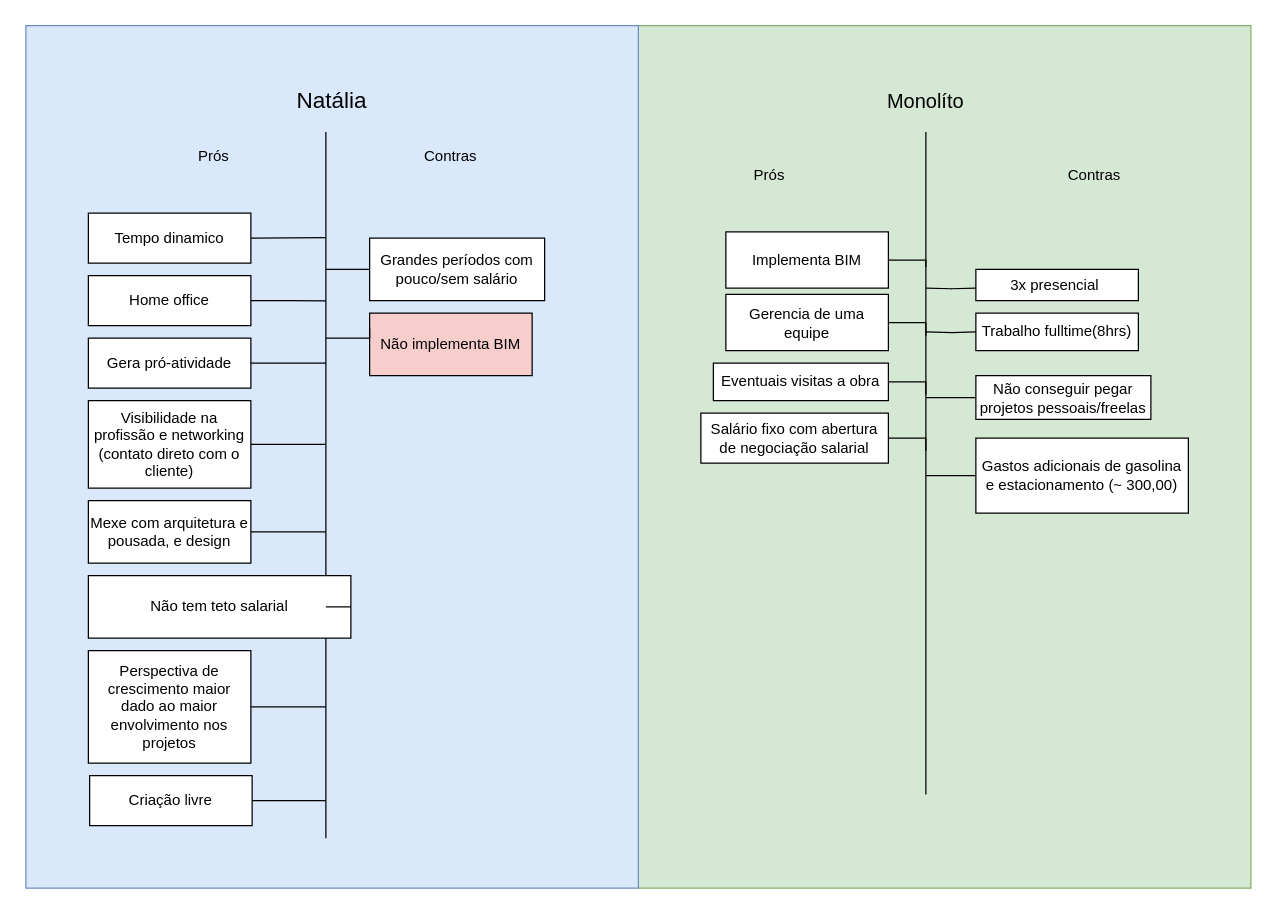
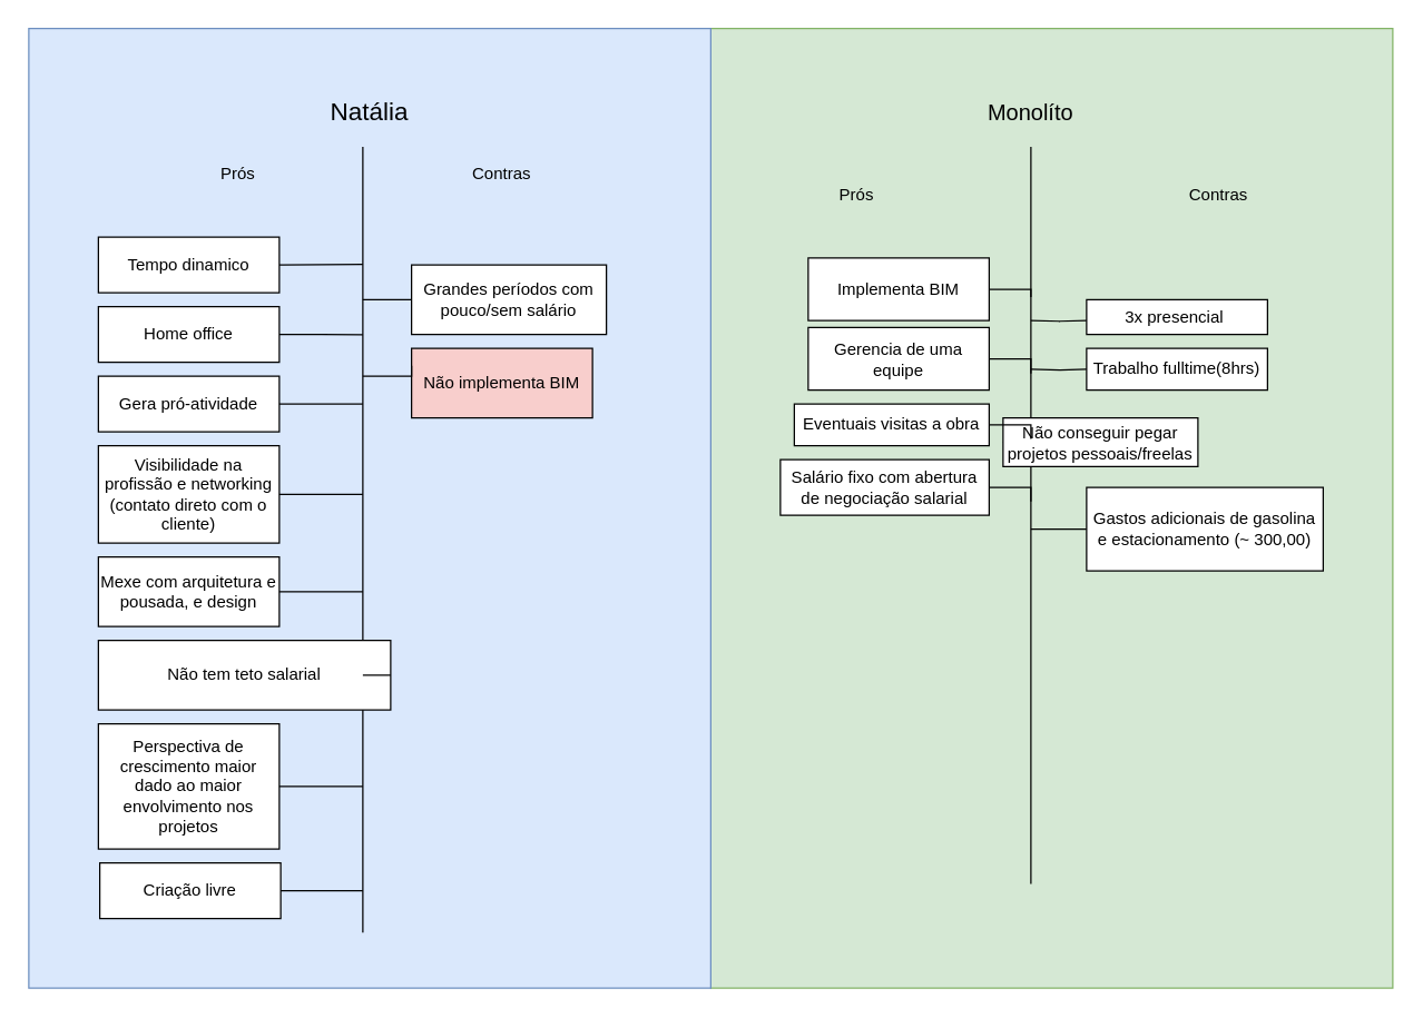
- <mxCell id="32" value="Não conseguir pegar projetos pessoais/freelas" style="rounded=0;whiteSpace=wrap;html=1;" vertex="1" parent="1"><mxGeometry x="780" y="300" width="140" height="35" as="geometry" /></mxCell>
+ <mxCell id="32" value="Não conseguir pegar projetos pessoais/freelas" style="rounded=0;whiteSpace=wrap;html=1;" vertex="1" parent="1"><mxGeometry x="720" y="300" width="140" height="35" as="geometry" /></mxCell>
